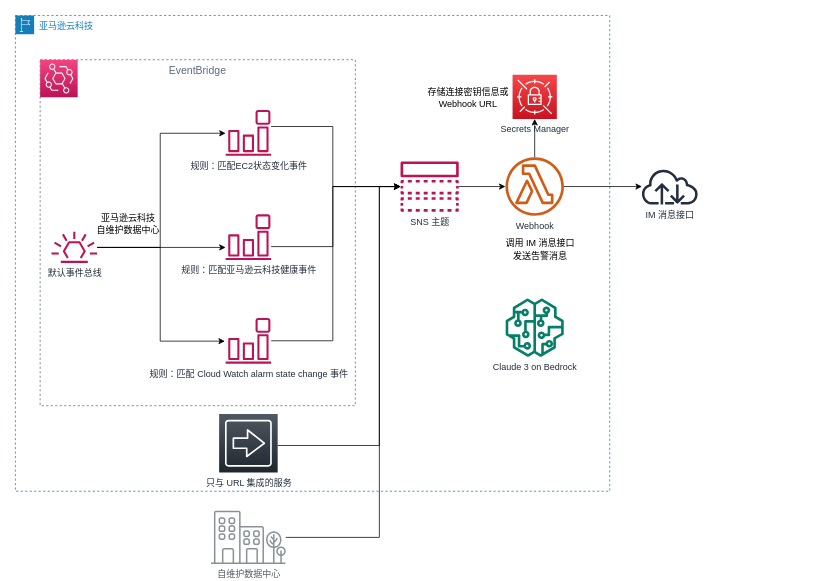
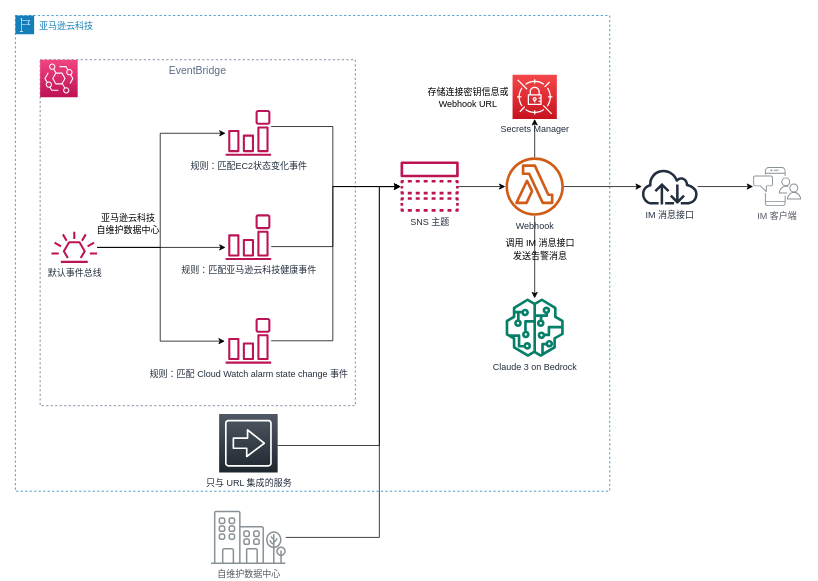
+ <mxCell id="21" value="" style="edgeStyle=orthogonalEdgeStyle;rounded=0;orthogonalLoop=1;jettySize=auto;html=1;fontSize=14;" parent="1" source="22" target="20" edge="1"><mxGeometry relative="1" as="geometry" /></mxCell>
+ <mxCell id="20" value="IM 客户端" style="outlineConnect=0;gradientColor=none;fontColor=#545B64;strokeColor=none;fillColor=#879196;dashed=0;verticalLabelPosition=bottom;verticalAlign=top;align=center;html=1;fontSize=12;fontStyle=0;aspect=fixed;shape=mxgraph.aws4.illustration_notification;pointerEvents=1" parent="1" vertex="1"><mxGeometry x="1003" y="222" width="64.2" height="52" as="geometry" /></mxCell>
+ <mxCell id="13" style="edgeStyle=orthogonalEdgeStyle;rounded=0;orthogonalLoop=1;jettySize=auto;html=1;" edge="1" parent="1" source="14" target="32"><mxGeometry relative="1" as="geometry" /></mxCell>
